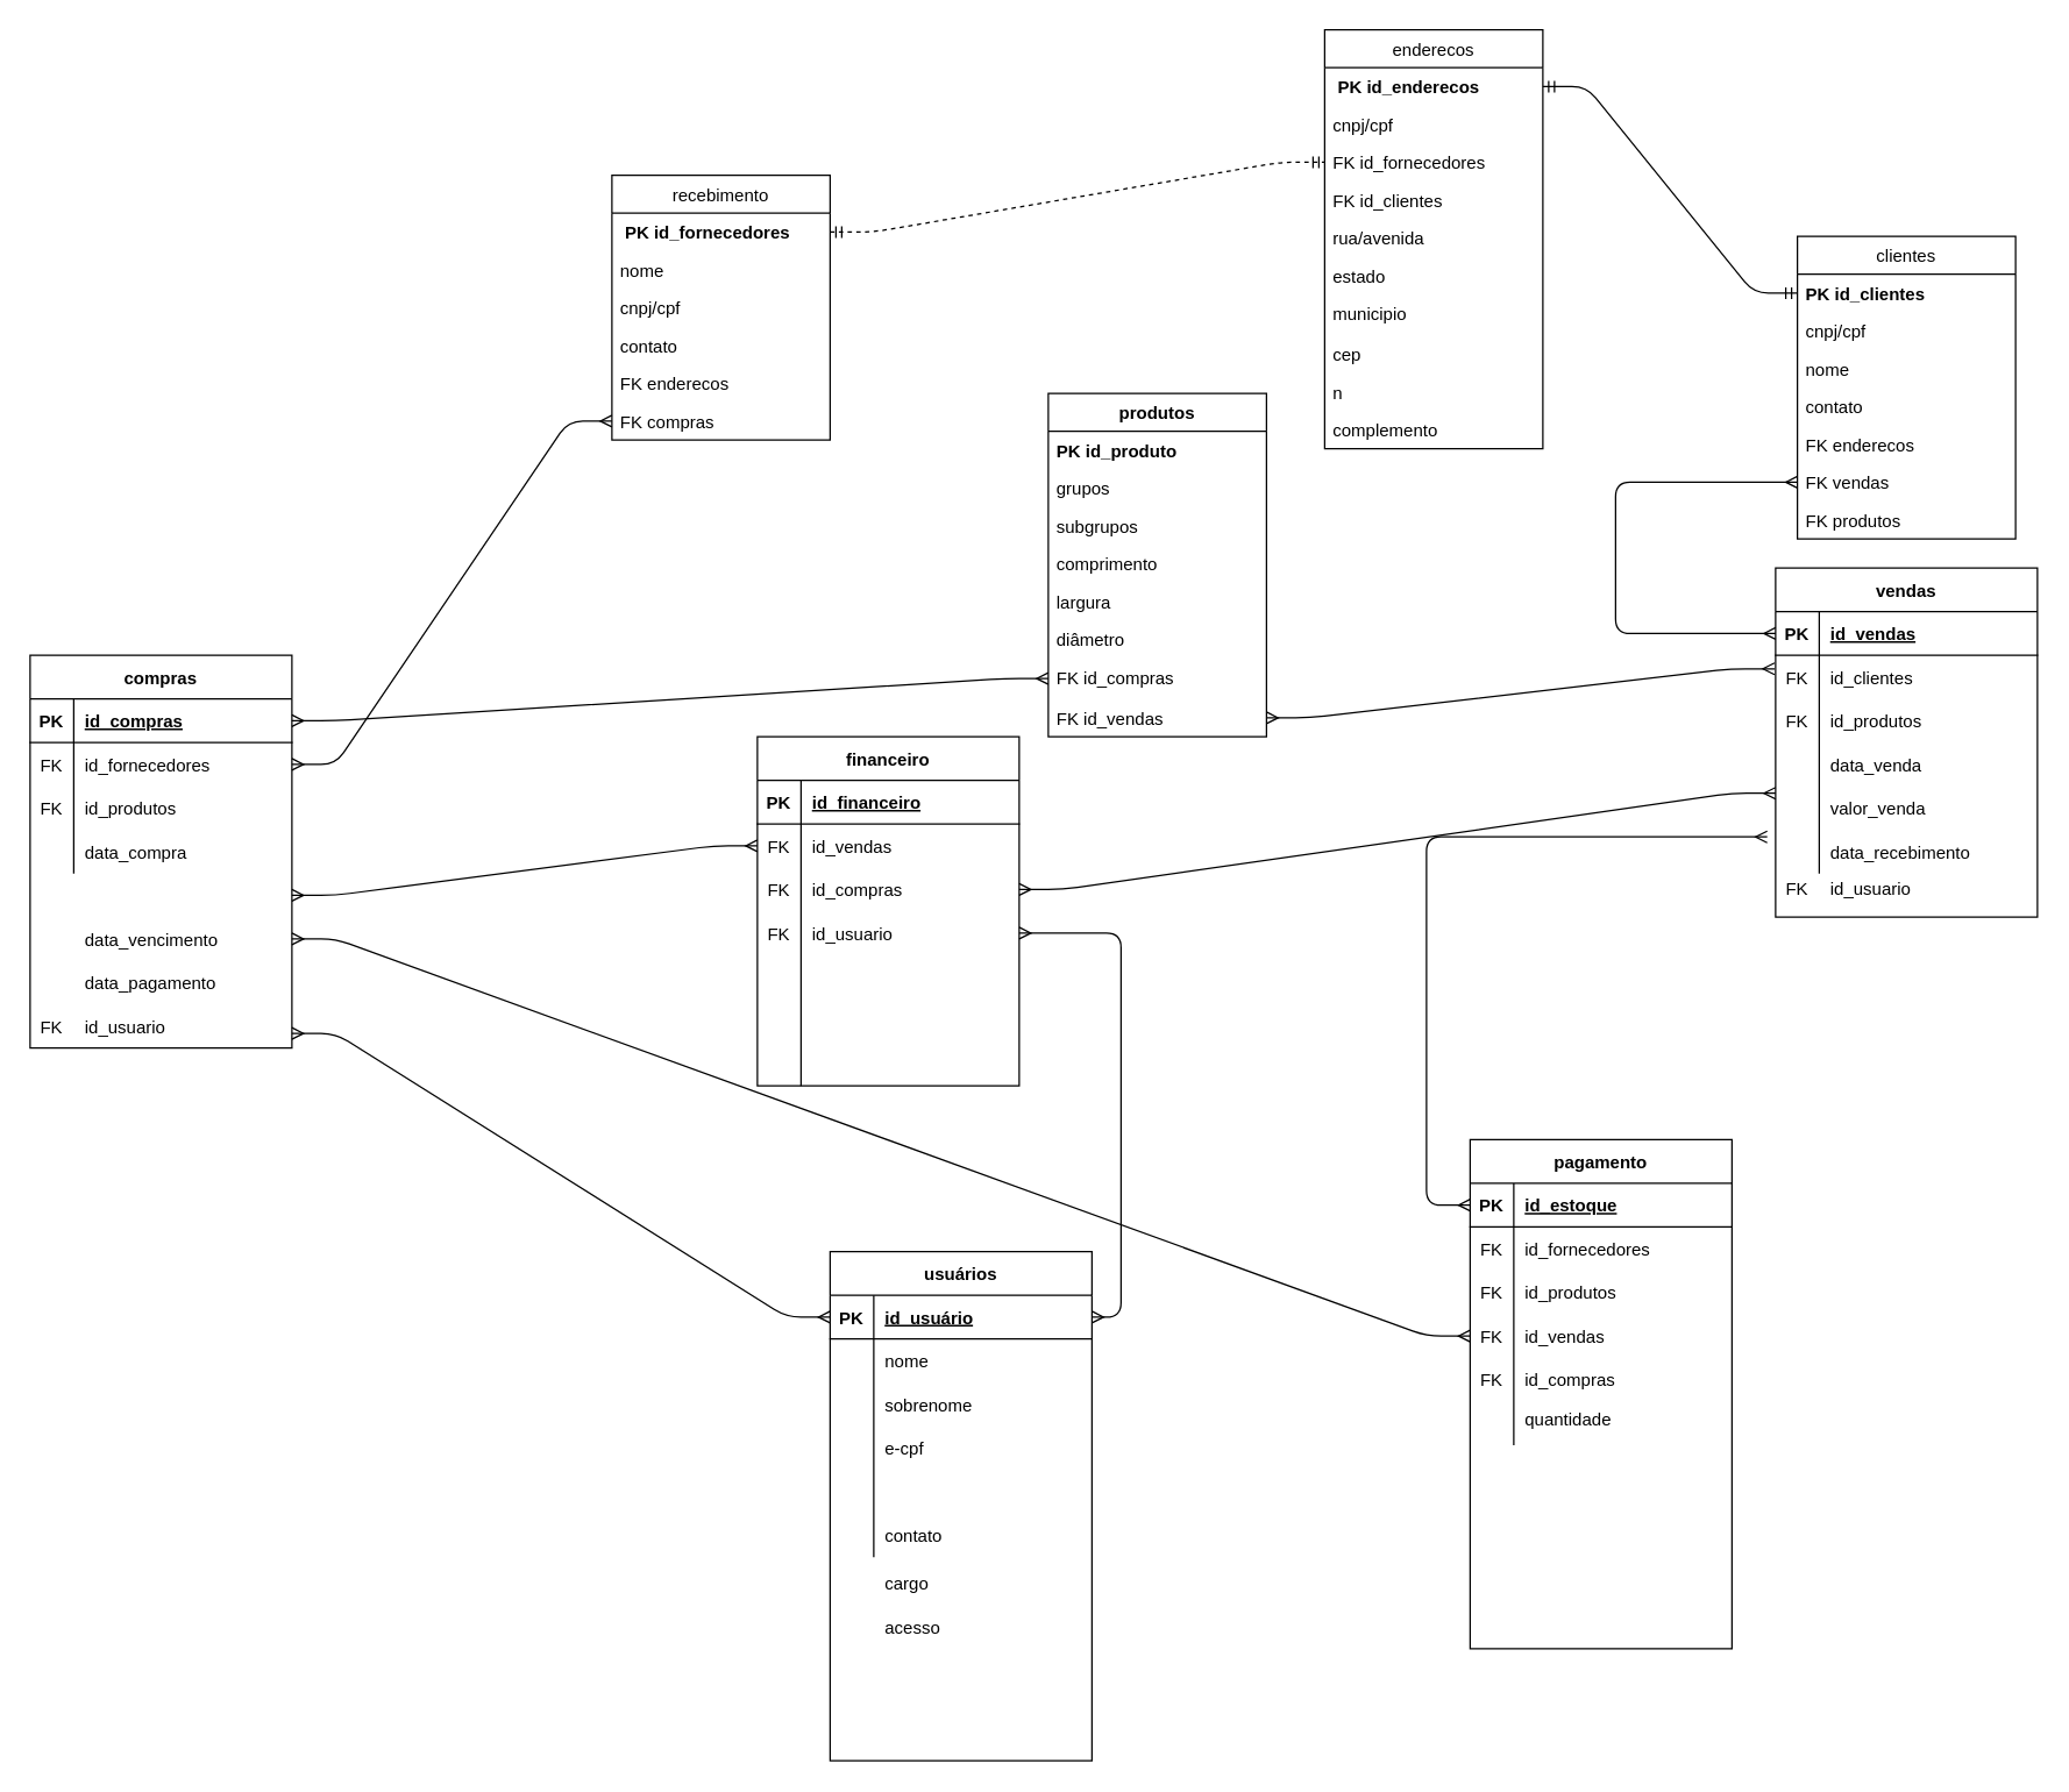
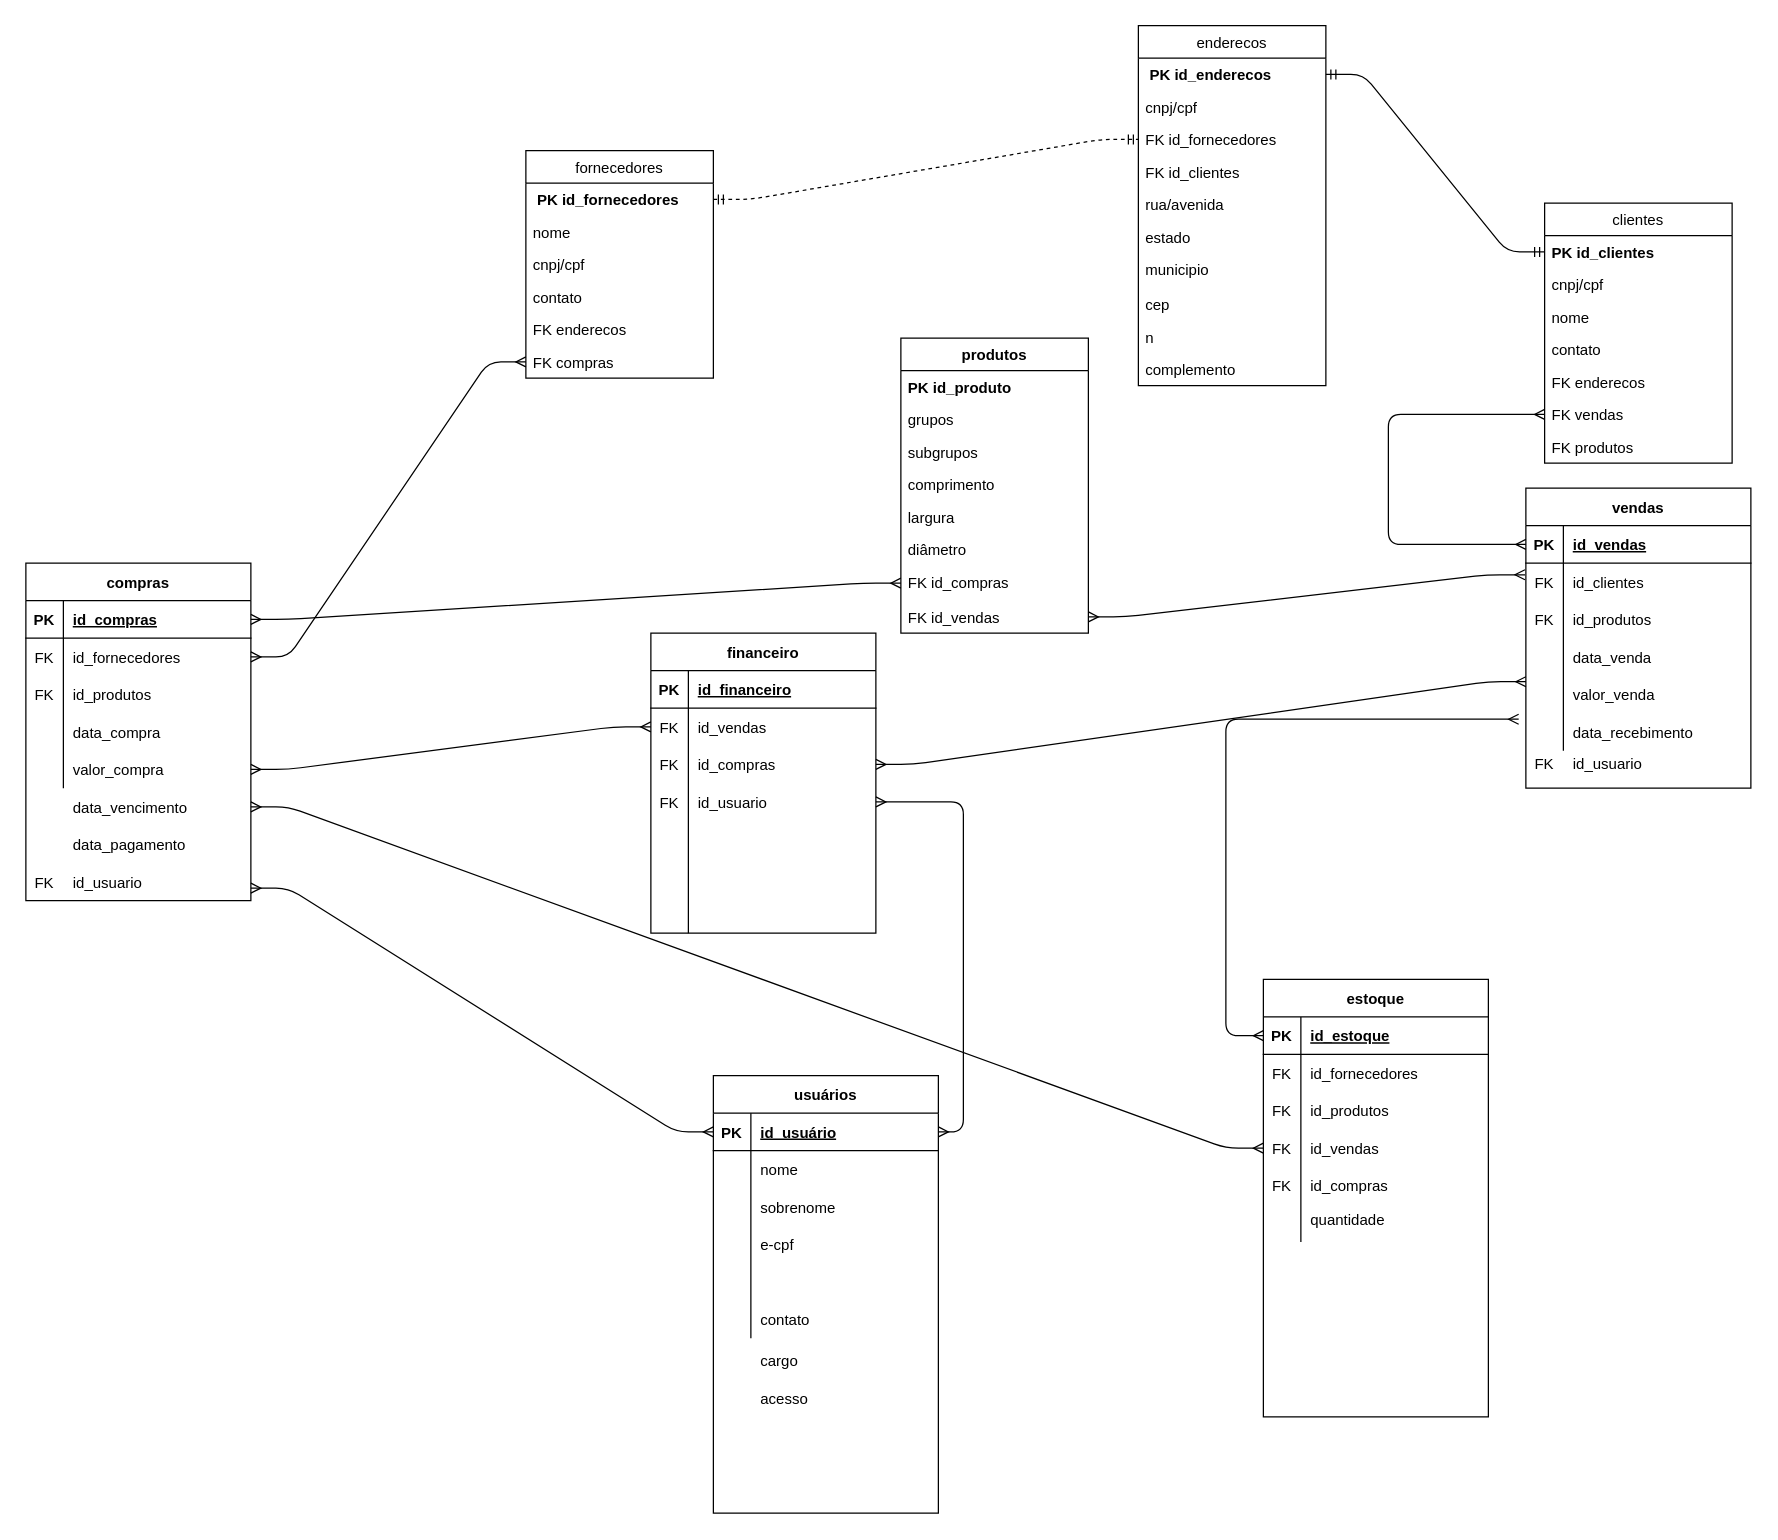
- <mxCell id="2" value="recebimento" style="swimlane;fontStyle=0;childLayout=stackLayout;horizontal=1;startSize=26;horizontalStack=0;resizeParent=1;resizeParentMax=0;resizeLast=0;collapsible=1;marginBottom=0;" parent="1" vertex="1"><mxGeometry x="420" y="120" width="150" height="182" as="geometry" /></mxCell>
+ <mxCell id="2" value="fornecedores" style="swimlane;fontStyle=0;childLayout=stackLayout;horizontal=1;startSize=26;horizontalStack=0;resizeParent=1;resizeParentMax=0;resizeLast=0;collapsible=1;marginBottom=0;" parent="1" vertex="1"><mxGeometry x="420" y="120" width="150" height="182" as="geometry" /></mxCell>
+ <mxCell id="71" value="valor_compra" style="shape=partialRectangle;connectable=0;fillColor=none;top=0;left=0;bottom=0;right=0;align=left;spacingLeft=6;overflow=hidden;" parent="69" vertex="1"><mxGeometry x="30" width="150" height="30" as="geometry" /></mxCell>
- <mxCell id="78" value="pagamento" style="shape=table;startSize=30;container=1;collapsible=1;childLayout=tableLayout;fixedRows=1;rowLines=0;fontStyle=1;align=center;resizeLast=1;" parent="1" vertex="1"><mxGeometry x="1010" y="783" width="180" height="350" as="geometry" /></mxCell>
+ <mxCell id="78" value="estoque" style="shape=table;startSize=30;container=1;collapsible=1;childLayout=tableLayout;fixedRows=1;rowLines=0;fontStyle=1;align=center;resizeLast=1;" parent="1" vertex="1"><mxGeometry x="1010" y="783" width="180" height="350" as="geometry" /></mxCell>
